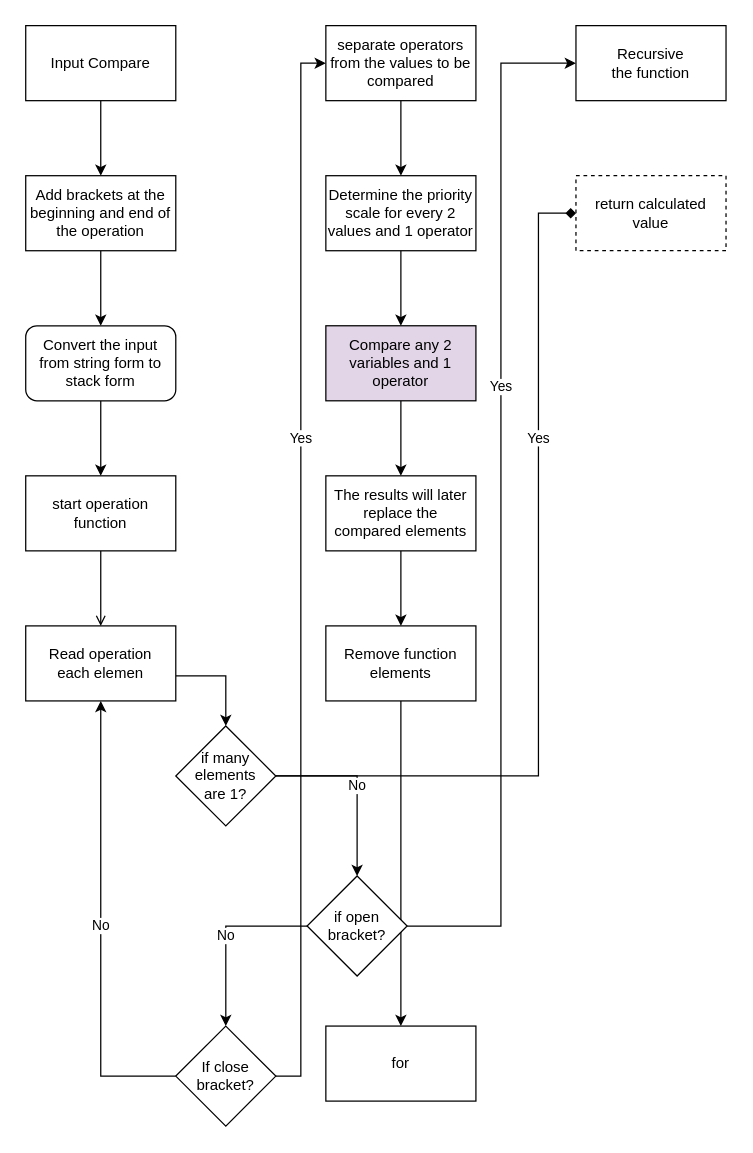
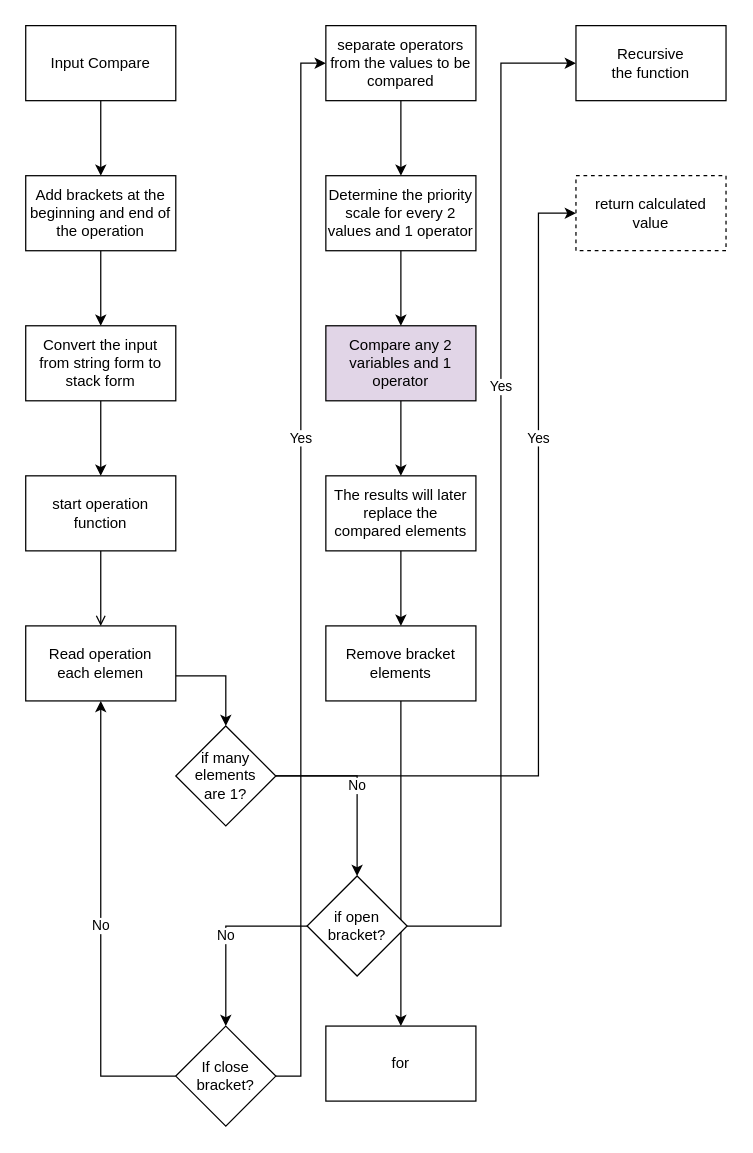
- <mxCell id="27" value="Yes" style="edgeStyle=orthogonalEdgeStyle;rounded=0;orthogonalLoop=1;jettySize=auto;html=1;entryX=0;entryY=0.5;entryDx=0;entryDy=0;endArrow=diamond;" edge="1" parent="1" source="28" target="33"><mxGeometry x="0.391" relative="1" as="geometry"><Array as="points"><mxPoint x="430" y="620" /><mxPoint x="430" y="170" /></Array><mxPoint as="offset" /></mxGeometry></mxCell>
+ <mxCell id="27" value="Yes" style="edgeStyle=orthogonalEdgeStyle;rounded=0;orthogonalLoop=1;jettySize=auto;html=1;entryX=0;entryY=0.5;entryDx=0;entryDy=0;" edge="1" parent="1" source="28" target="33"><mxGeometry x="0.391" relative="1" as="geometry"><Array as="points"><mxPoint x="430" y="620" /><mxPoint x="430" y="170" /></Array><mxPoint as="offset" /></mxGeometry></mxCell>
- <mxCell id="18" value="Convert the input from string form to stack form" style="whiteSpace=wrap;html=1;rounded=1;" vertex="1" parent="1"><mxGeometry x="20" y="260" width="120" height="60" as="geometry" /></mxCell>
+ <mxCell id="18" value="Convert the input from string form to stack form" style="rounded=0;whiteSpace=wrap;html=1;" vertex="1" parent="1"><mxGeometry x="20" y="260" width="120" height="60" as="geometry" /></mxCell>
- <mxCell id="24" value="Remove function elements" style="rounded=0;whiteSpace=wrap;html=1;" vertex="1" parent="1"><mxGeometry x="260" y="500" width="120" height="60" as="geometry" /></mxCell>
+ <mxCell id="24" value="Remove bracket elements" style="rounded=0;whiteSpace=wrap;html=1;" vertex="1" parent="1"><mxGeometry x="260" y="500" width="120" height="60" as="geometry" /></mxCell>
